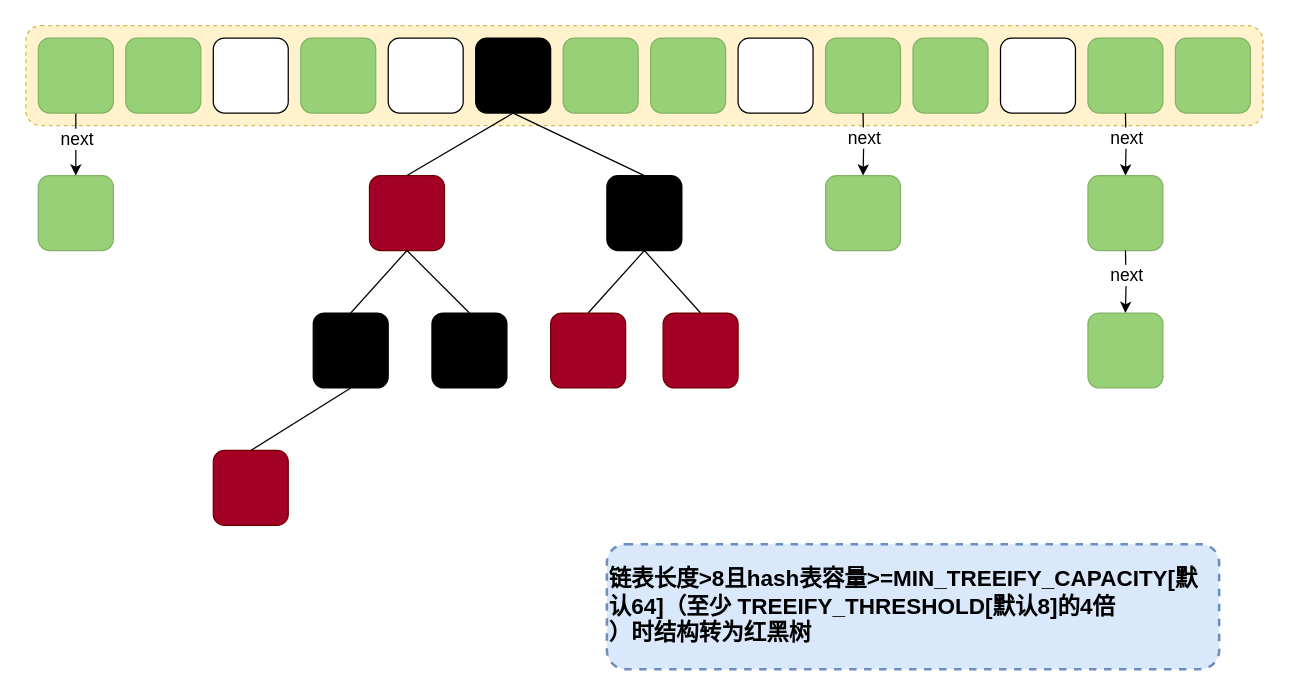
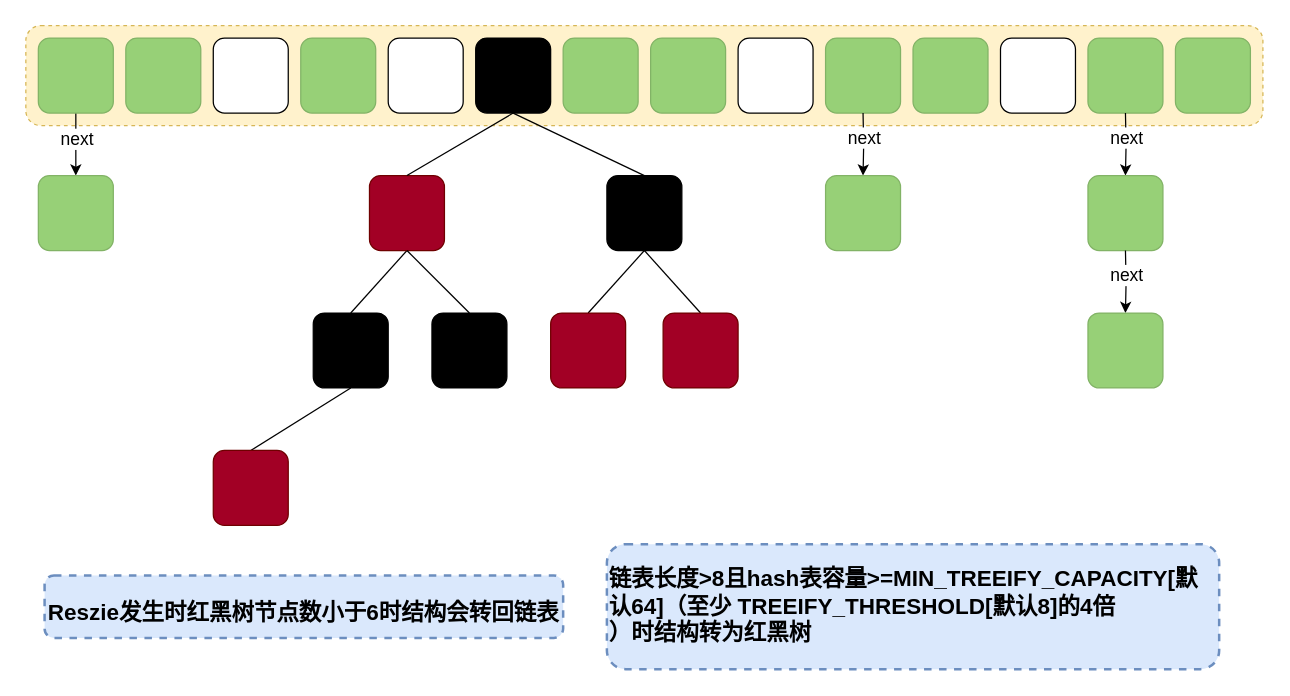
+ <mxCell id="44" value="&lt;br&gt;Reszie发生时红黑树节点数小于6时结构会转回链表" style="rounded=1;whiteSpace=wrap;html=1;fillColor=#dae8fc;strokeColor=#6c8ebf;dashed=1;strokeWidth=2;fontSize=18;fontStyle=1;spacingTop=1;spacingBottom=13;" parent="1" vertex="1"><mxGeometry x="35" y="460" width="415" height="50" as="geometry" /></mxCell>
